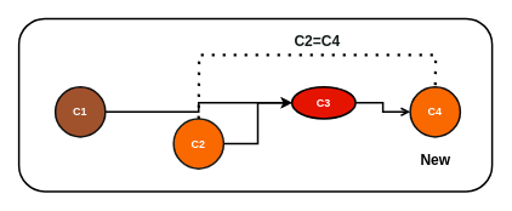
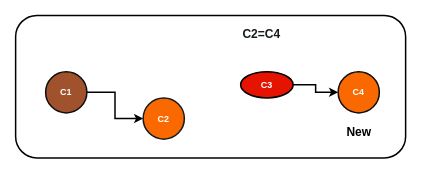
- <mxCell id="12" value="" style="endArrow=none;dashed=1;html=1;dashPattern=1 3;strokeWidth=3;rounded=0;fontSize=16;fontColor=#FFFFFF;exitX=0.5;exitY=0;exitDx=0;exitDy=0;entryX=0.5;entryY=0;entryDx=0;entryDy=0;" edge="1" parent="1" source="6" target="9"><mxGeometry width="50" height="50" relative="1" as="geometry"><mxPoint x="200" y="100" as="sourcePoint" /><mxPoint x="250" y="50" as="targetPoint" /><Array as="points"><mxPoint x="218" y="60" /><mxPoint x="340" y="60" /><mxPoint x="370" y="60" /><mxPoint x="478" y="60" /></Array></mxGeometry></mxCell>
- <mxCell id="3" style="edgeStyle=orthogonalEdgeStyle;rounded=0;orthogonalLoop=1;jettySize=auto;html=1;strokeWidth=2;" edge="1" parent="1" source="4" target="8"><mxGeometry relative="1" as="geometry" /></mxCell>
+ <mxCell id="3" style="edgeStyle=orthogonalEdgeStyle;rounded=0;orthogonalLoop=1;jettySize=auto;html=1;entryX=0;entryY=0.5;entryDx=0;entryDy=0;strokeWidth=2;" edge="1" parent="1" source="4" target="6"><mxGeometry relative="1" as="geometry" /></mxCell>
- <mxCell id="7" style="edgeStyle=orthogonalEdgeStyle;rounded=0;orthogonalLoop=1;jettySize=auto;html=1;entryX=0;entryY=0.5;entryDx=0;entryDy=0;strokeWidth=2;endArrow=open;" edge="1" parent="1" source="8" target="9"><mxGeometry relative="1" as="geometry" /></mxCell>
+ <mxCell id="7" style="edgeStyle=orthogonalEdgeStyle;rounded=0;orthogonalLoop=1;jettySize=auto;html=1;entryX=0;entryY=0.5;entryDx=0;entryDy=0;strokeWidth=2;" edge="1" parent="1" source="8" target="9"><mxGeometry relative="1" as="geometry" /></mxCell>
- <mxCell id="5" style="edgeStyle=orthogonalEdgeStyle;rounded=0;orthogonalLoop=1;jettySize=auto;html=1;entryX=0;entryY=0.5;entryDx=0;entryDy=0;strokeWidth=2;" edge="1" parent="1" source="6" target="8"><mxGeometry relative="1" as="geometry" /></mxCell>
